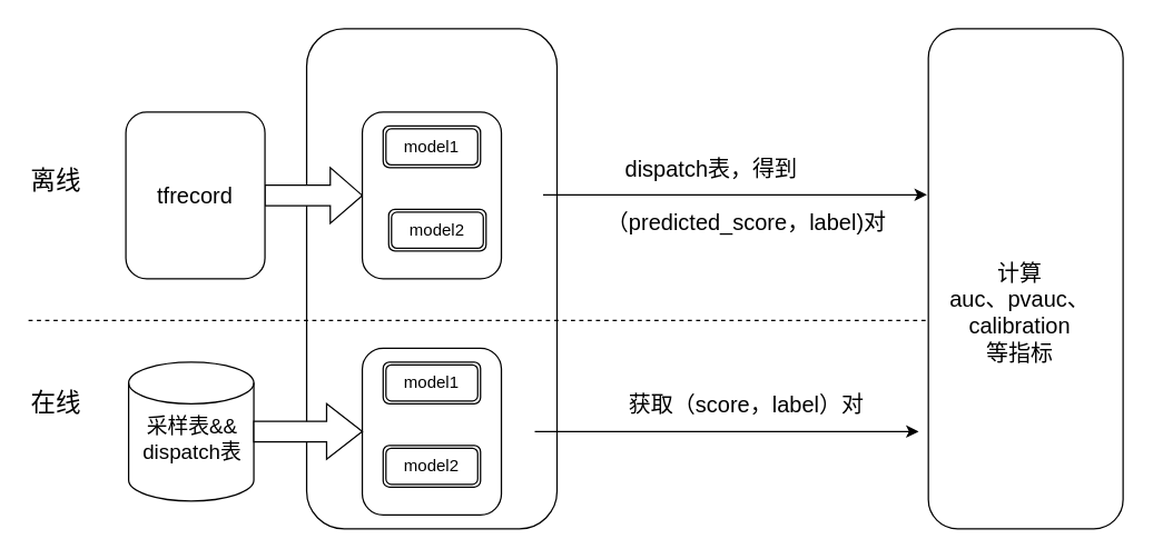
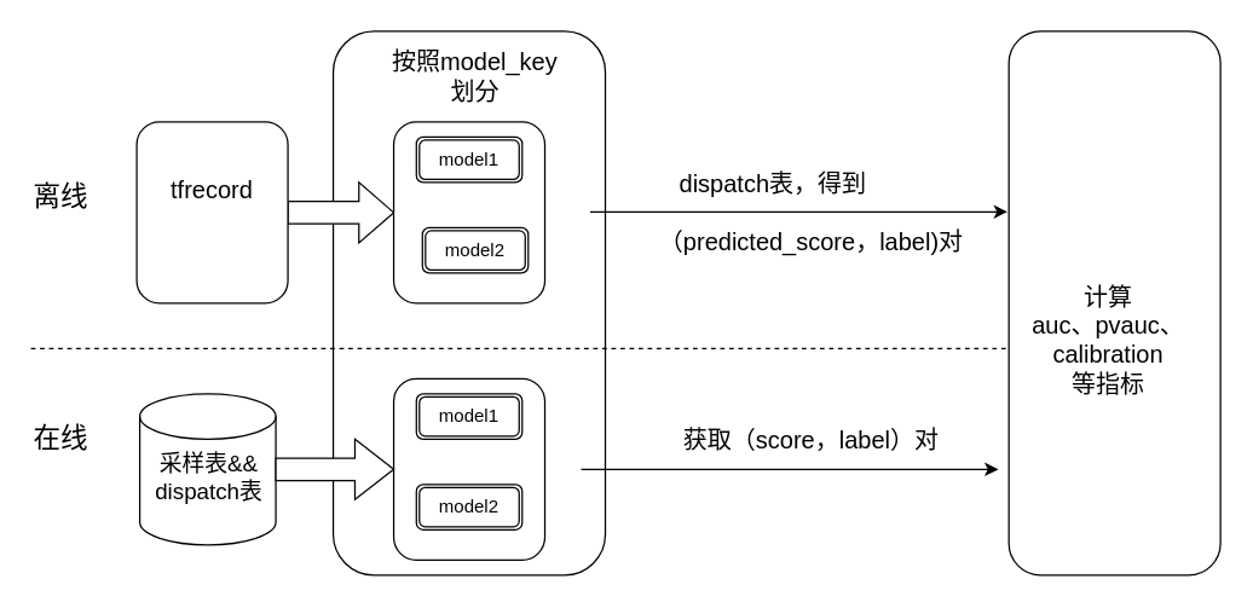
+ <mxCell id="19" value="&lt;font style=&quot;font-size: 16px&quot;&gt;按照model_key划分&lt;/font&gt;" style="text;html=1;strokeColor=none;fillColor=none;align=center;verticalAlign=middle;whiteSpace=wrap;rounded=0;" vertex="1" parent="1"><mxGeometry x="254" y="40" width="120" height="20" as="geometry" /></mxCell>
- <mxCell id="8" value="&lt;font style=&quot;font-size: 16px&quot;&gt;tfrecord&lt;/font&gt;" style="text;html=1;strokeColor=none;fillColor=none;align=center;verticalAlign=middle;whiteSpace=wrap;rounded=0;" vertex="1" parent="6"><mxGeometry x="30" y="50" width="40" height="20" as="geometry" /></mxCell>
+ <mxCell id="8" value="&lt;font style=&quot;font-size: 16px&quot;&gt;tfrecord&lt;/font&gt;" style="text;html=1;strokeColor=none;fillColor=none;align=center;verticalAlign=middle;whiteSpace=wrap;rounded=0;" vertex="1" parent="6"><mxGeometry x="30" y="35" width="40" height="20" as="geometry" /></mxCell>
